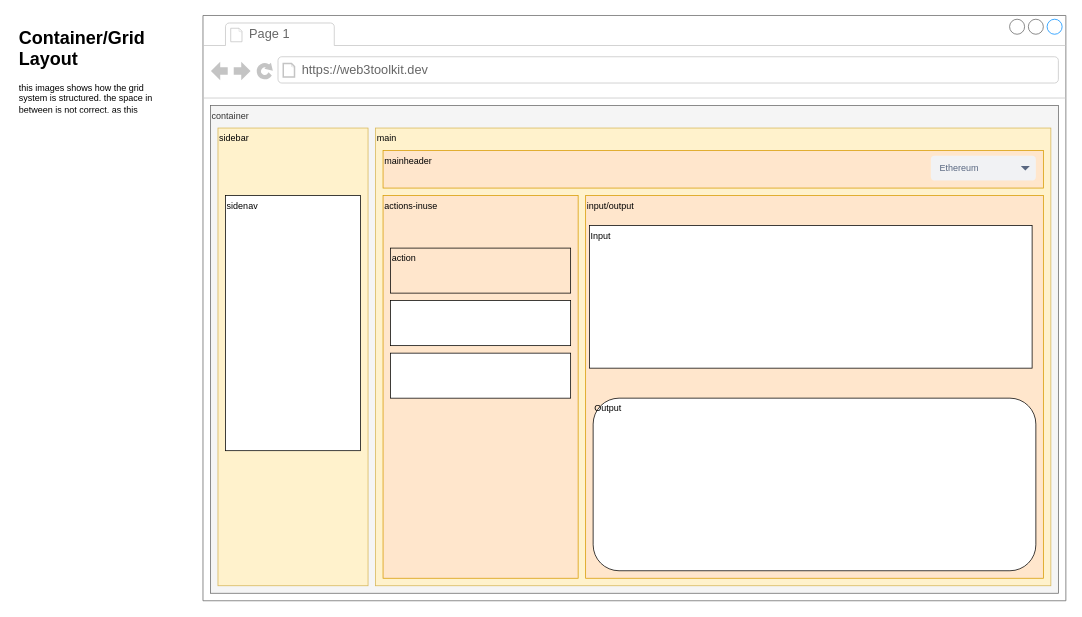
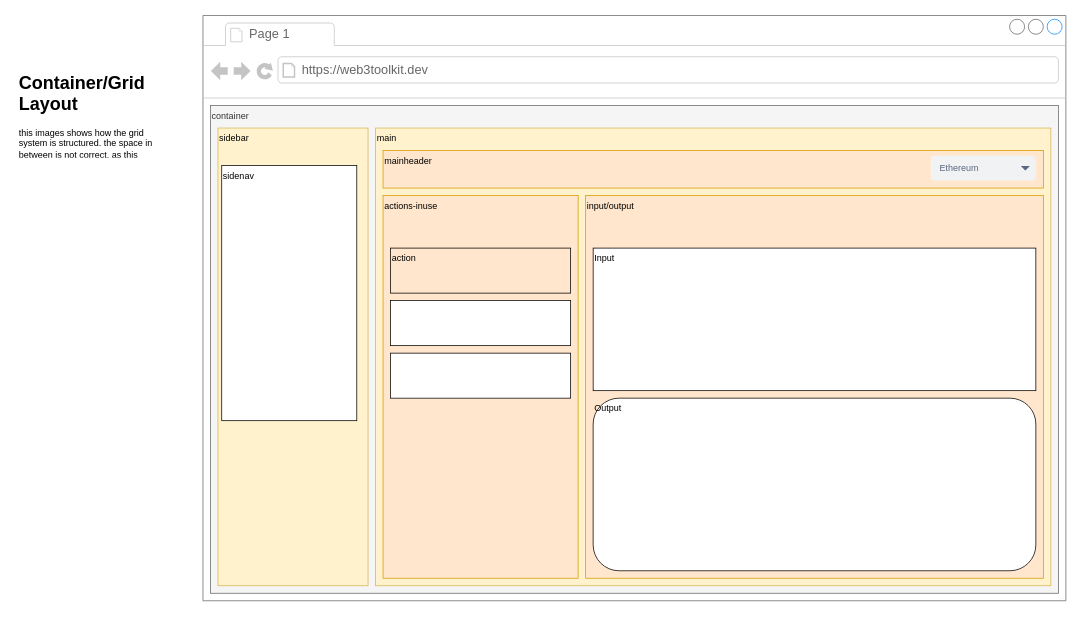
- <mxCell id="19" value="&lt;h1&gt;Container/Grid Layout&lt;/h1&gt;&lt;div&gt;this images shows how the grid system is structured. the space in between is not correct, as this only focusses on how the rows and columns should be.&lt;/div&gt;" style="text;html=1;strokeColor=none;fillColor=none;spacing=5;spacingTop=-20;whiteSpace=wrap;overflow=hidden;rounded=0;" vertex="1" parent="1"><mxGeometry x="20" y="30" width="190" height="120" as="geometry" /></mxCell>
+ <mxCell id="19" value="&lt;h1&gt;Container/Grid Layout&lt;/h1&gt;&lt;div&gt;this images shows how the grid system is structured. the space in between is not correct, as this only focusses on how the rows and columns should be.&lt;/div&gt;" style="text;html=1;strokeColor=none;fillColor=none;spacing=5;spacingTop=-20;whiteSpace=wrap;overflow=hidden;rounded=0;" vertex="1" parent="1"><mxGeometry x="20" y="90" width="190" height="120" as="geometry" /></mxCell>
- <mxCell id="17" value="Input" style="rounded=0;whiteSpace=wrap;html=1;verticalAlign=top;align=left;" vertex="1" parent="2"><mxGeometry x="515" y="280" width="590" height="190" as="geometry" /></mxCell>
+ <mxCell id="17" value="Input" style="rounded=0;whiteSpace=wrap;html=1;verticalAlign=top;align=left;" vertex="1" parent="2"><mxGeometry x="520" y="310" width="590" height="190" as="geometry" /></mxCell>
- <mxCell id="13" value="sidenav" style="rounded=0;whiteSpace=wrap;html=1;verticalAlign=top;align=left;" vertex="1" parent="2"><mxGeometry x="30" y="240" width="180" height="340" as="geometry" /></mxCell>
+ <mxCell id="13" value="sidenav" style="rounded=0;whiteSpace=wrap;html=1;verticalAlign=top;align=left;" vertex="1" parent="2"><mxGeometry x="25" y="200" width="180" height="340" as="geometry" /></mxCell>
